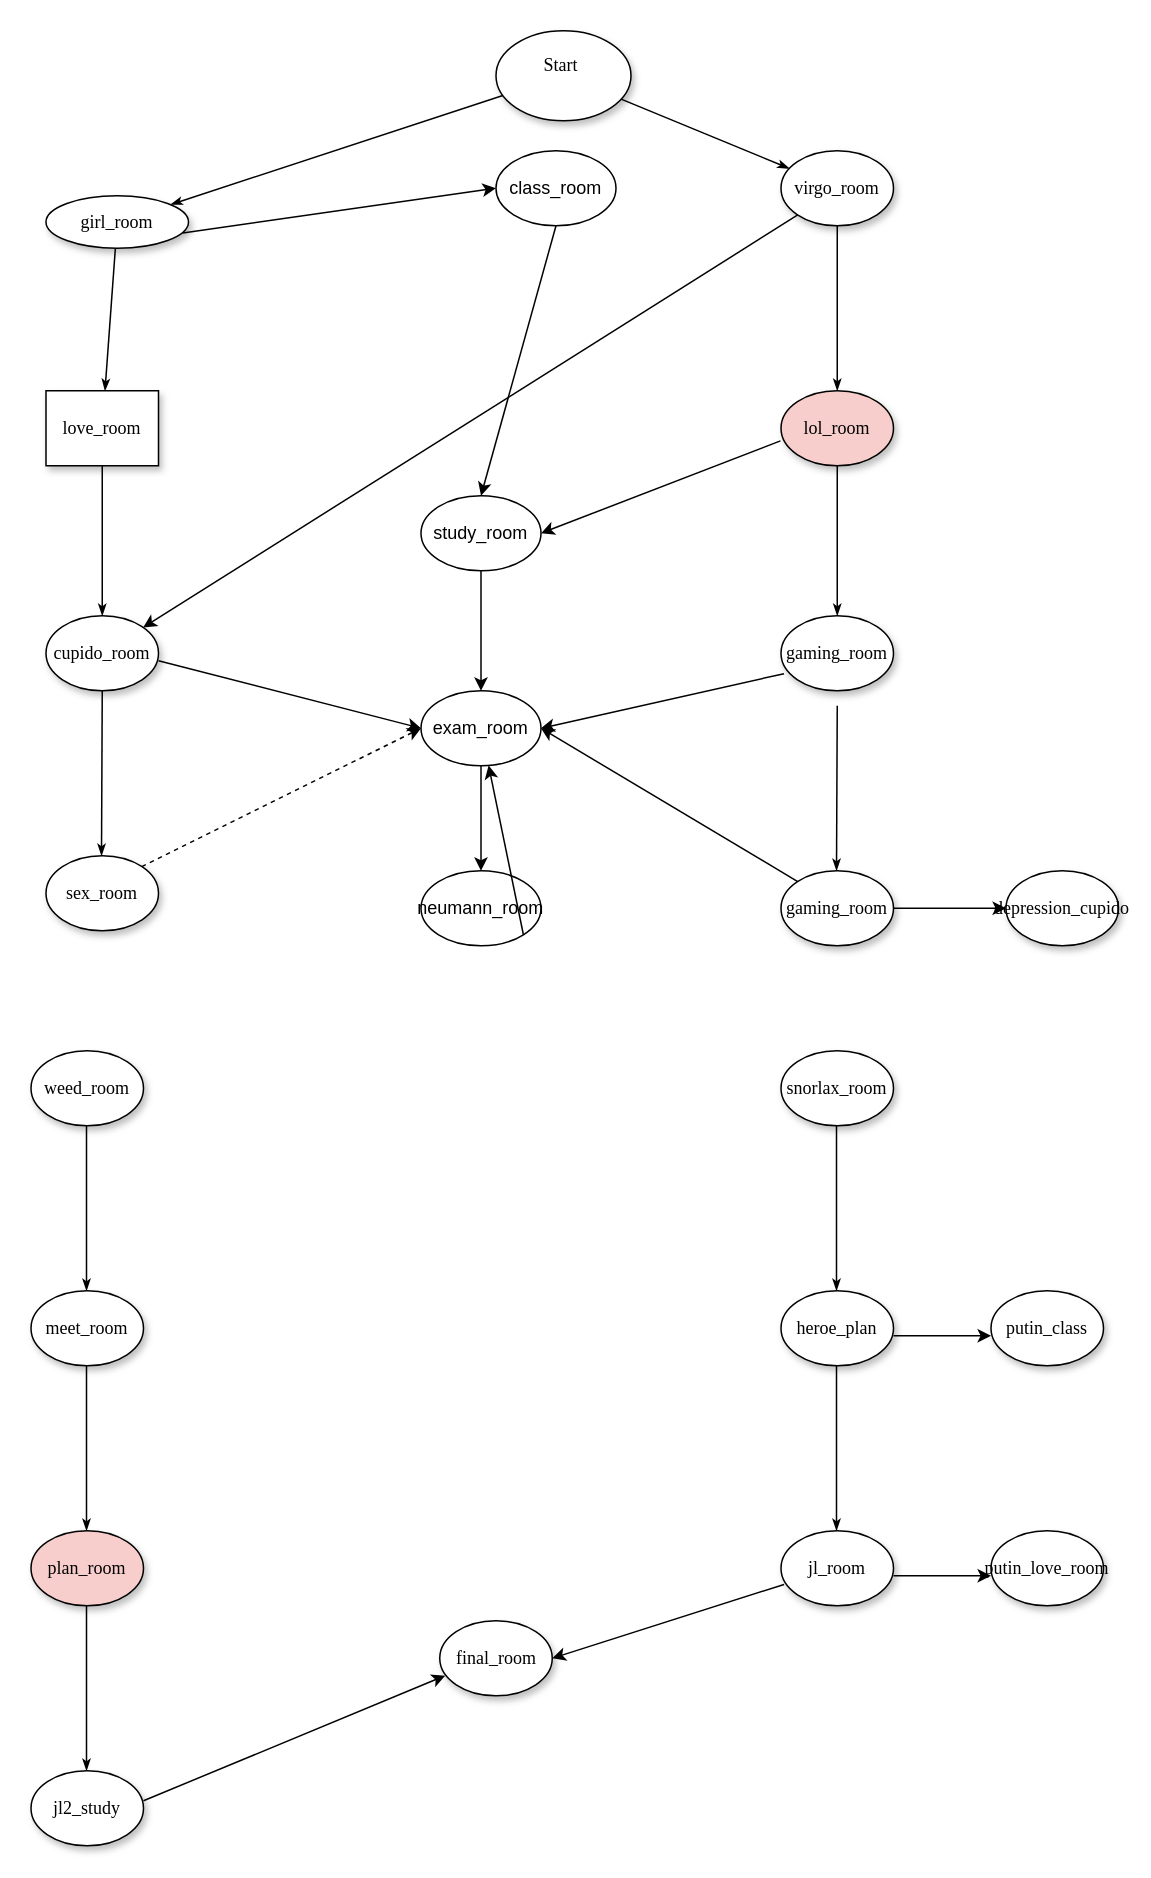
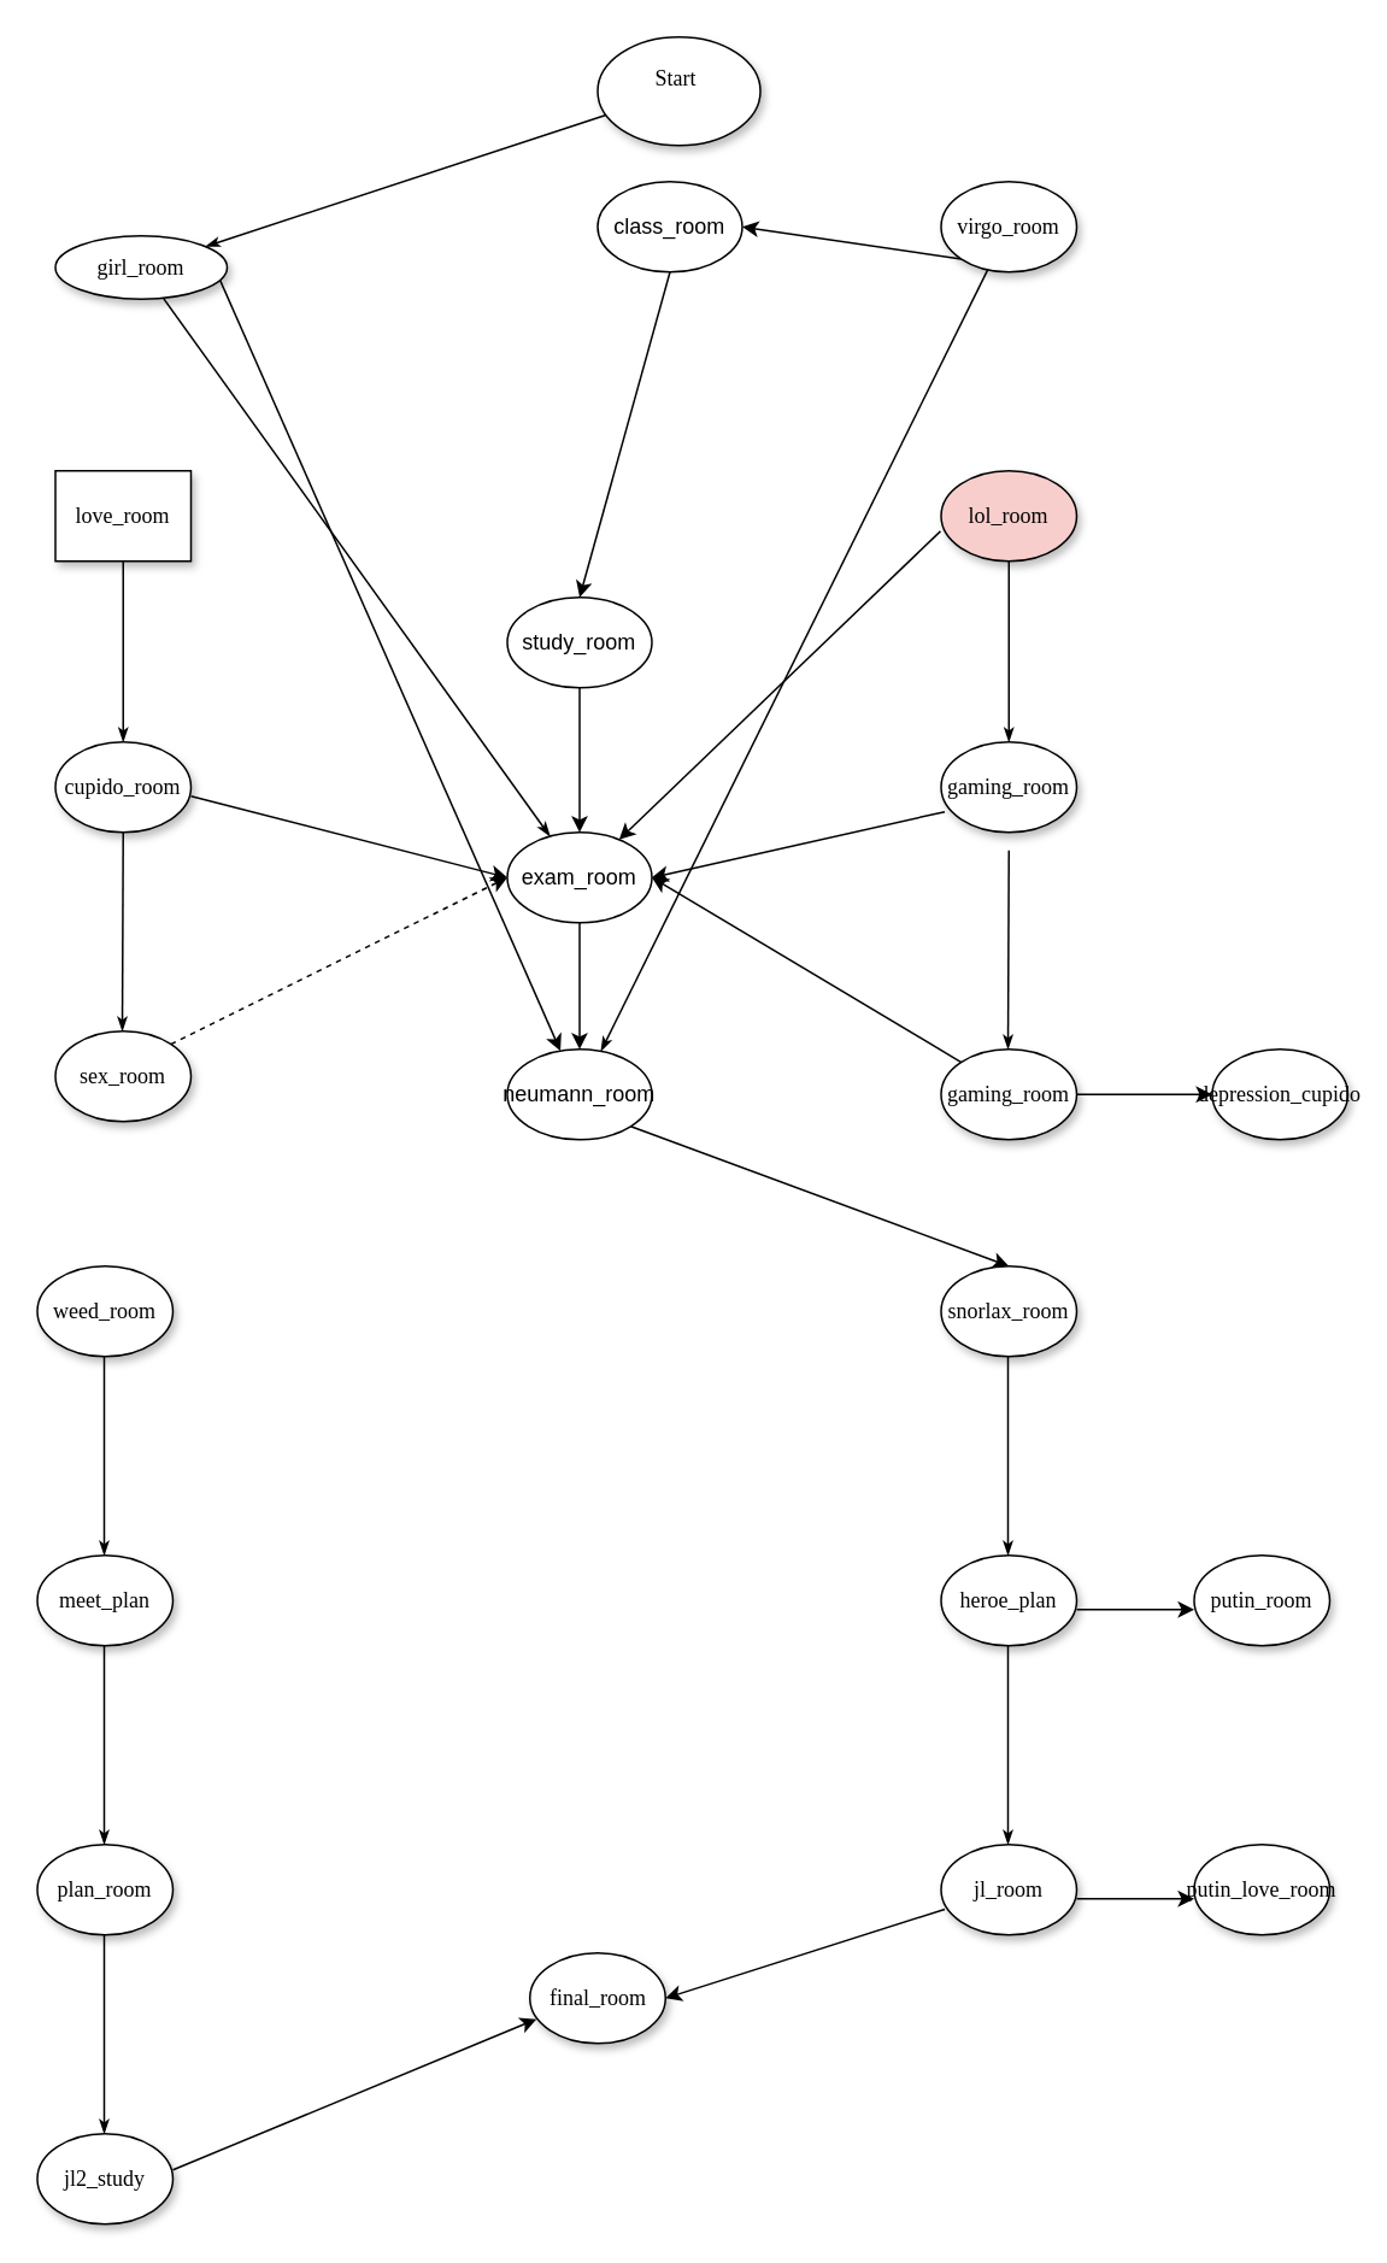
- <mxCell id="3" value="" style="edgeStyle=none;rounded=1;html=1;labelBackgroundColor=none;startArrow=none;startFill=0;startSize=5;endArrow=classicThin;endFill=1;endSize=5;jettySize=auto;orthogonalLoop=1;strokeWidth=1;fontFamily=Verdana;fontSize=12" parent="1" source="4" target="6" edge="1"><mxGeometry x="-0.031" y="-42" relative="1" as="geometry"><mxPoint x="-1" as="offset" /></mxGeometry></mxCell>
- <mxCell id="15" value="" style="endArrow=classic;html=1;exitX=0.96;exitY=0.708;exitDx=0;exitDy=0;exitPerimeter=0;entryX=0;entryY=0.5;entryDx=0;entryDy=0;" edge="1" parent="1" source="11" target="16"><mxGeometry width="50" height="50" relative="1" as="geometry"><mxPoint x="110" y="160" as="sourcePoint" /><mxPoint x="270" y="220" as="targetPoint" /></mxGeometry></mxCell>
+ <mxCell id="15" value="" style="endArrow=classic;html=1;exitX=0.96;exitY=0.708;exitDx=0;exitDy=0;exitPerimeter=0;" edge="1" parent="1" source="11" target="26"><mxGeometry width="50" height="50" relative="1" as="geometry"><mxPoint x="110" y="160" as="sourcePoint" /><mxPoint x="270" y="220" as="targetPoint" /></mxGeometry></mxCell>
- <mxCell id="5" value="" style="edgeStyle=none;rounded=1;html=1;labelBackgroundColor=none;startArrow=none;startFill=0;startSize=5;endArrow=classicThin;endFill=1;endSize=5;jettySize=auto;orthogonalLoop=1;strokeWidth=1;fontFamily=Verdana;fontSize=12" parent="1" source="6" target="8" edge="1"><mxGeometry x="0.25" y="83" relative="1" as="geometry"><mxPoint as="offset" /></mxGeometry></mxCell>
+ <mxCell id="5" value="" style="edgeStyle=none;rounded=1;html=1;labelBackgroundColor=none;startArrow=none;startFill=0;startSize=5;endArrow=classicThin;endFill=1;endSize=5;jettySize=auto;orthogonalLoop=1;strokeWidth=1;fontFamily=Verdana;fontSize=12;" parent="1" source="6" target="26" edge="1"><mxGeometry x="0.25" y="83" relative="1" as="geometry"><mxPoint as="offset" /></mxGeometry></mxCell>
- <mxCell id="10" value="" style="edgeStyle=none;rounded=1;html=1;labelBackgroundColor=none;startArrow=none;startFill=0;startSize=5;endArrow=classicThin;endFill=1;endSize=5;jettySize=auto;orthogonalLoop=1;strokeWidth=1;fontFamily=Verdana;fontSize=12" parent="1" source="11" target="13" edge="1"><mxGeometry x="0.75" y="83" relative="1" as="geometry"><mxPoint as="offset" /></mxGeometry></mxCell>
+ <mxCell id="10" value="" style="edgeStyle=none;rounded=1;html=1;labelBackgroundColor=none;startArrow=none;startFill=0;startSize=5;endArrow=classicThin;endFill=1;endSize=5;jettySize=auto;orthogonalLoop=1;strokeWidth=1;fontFamily=Verdana;fontSize=12;" parent="1" source="11" target="23" edge="1"><mxGeometry x="0.75" y="83" relative="1" as="geometry"><mxPoint as="offset" /></mxGeometry></mxCell>
- <mxCell id="17" value="" style="endArrow=classic;html=1;exitX=0;exitY=1;exitDx=0;exitDy=0;" edge="1" parent="1" source="6" target="14"><mxGeometry width="50" height="50" relative="1" as="geometry"><mxPoint x="520" y="170" as="sourcePoint" /><mxPoint x="370" y="220" as="targetPoint" /></mxGeometry></mxCell>
+ <mxCell id="17" value="" style="endArrow=classic;html=1;exitX=0;exitY=1;exitDx=0;exitDy=0;entryX=1;entryY=0.5;entryDx=0;entryDy=0;" edge="1" parent="1" source="6" target="16"><mxGeometry width="50" height="50" relative="1" as="geometry"><mxPoint x="520" y="170" as="sourcePoint" /><mxPoint x="370" y="220" as="targetPoint" /></mxGeometry></mxCell>
- <mxCell id="29" value="" style="endArrow=classic;html=1;exitX=-0.005;exitY=0.668;exitDx=0;exitDy=0;exitPerimeter=0;entryX=1;entryY=0.5;entryDx=0;entryDy=0;" edge="1" parent="1" source="8" target="19"><mxGeometry width="50" height="50" relative="1" as="geometry"><mxPoint x="380" y="350" as="sourcePoint" /><mxPoint x="430" y="300" as="targetPoint" /></mxGeometry></mxCell>
+ <mxCell id="29" value="" style="endArrow=classic;html=1;exitX=-0.005;exitY=0.668;exitDx=0;exitDy=0;exitPerimeter=0;" edge="1" parent="1" source="8" target="23"><mxGeometry width="50" height="50" relative="1" as="geometry"><mxPoint x="380" y="350" as="sourcePoint" /><mxPoint x="430" y="300" as="targetPoint" /></mxGeometry></mxCell>
- <mxCell id="35" value="" style="endArrow=classic;html=1;exitX=1;exitY=1;exitDx=0;exitDy=0;" edge="1" parent="1" source="26" target="23"><mxGeometry width="50" height="50" relative="1" as="geometry"><mxPoint x="350" y="650" as="sourcePoint" /><mxPoint x="560" y="700" as="targetPoint" /></mxGeometry></mxCell>
+ <mxCell id="35" value="" style="endArrow=classic;html=1;exitX=1;exitY=1;exitDx=0;exitDy=0;entryX=0.5;entryY=0;entryDx=0;entryDy=0;" edge="1" parent="1" source="26" target="37"><mxGeometry width="50" height="50" relative="1" as="geometry"><mxPoint x="350" y="650" as="sourcePoint" /><mxPoint x="560" y="700" as="targetPoint" /></mxGeometry></mxCell>
- <mxCell id="40" value="&lt;span&gt;meet_room&lt;/span&gt;" style="ellipse;whiteSpace=wrap;html=1;rounded=0;shadow=1;comic=0;labelBackgroundColor=none;strokeWidth=1;fontFamily=Verdana;fontSize=12;align=center;" vertex="1" parent="1"><mxGeometry x="20" y="860" width="75" height="50" as="geometry" /></mxCell>
+ <mxCell id="40" value="&lt;span&gt;meet_plan&lt;/span&gt;" style="ellipse;whiteSpace=wrap;html=1;rounded=0;shadow=1;comic=0;labelBackgroundColor=none;strokeWidth=1;fontFamily=Verdana;fontSize=12;align=center;" vertex="1" parent="1"><mxGeometry x="20" y="860" width="75" height="50" as="geometry" /></mxCell>
- <mxCell id="47" value="&lt;span&gt;putin_class&lt;/span&gt;" style="ellipse;whiteSpace=wrap;html=1;rounded=0;shadow=1;comic=0;labelBackgroundColor=none;strokeWidth=1;fontFamily=Verdana;fontSize=12;align=center;" vertex="1" parent="1"><mxGeometry x="660" y="860" width="75" height="50" as="geometry" /></mxCell>
+ <mxCell id="47" value="&lt;span&gt;putin_room&lt;/span&gt;" style="ellipse;whiteSpace=wrap;html=1;rounded=0;shadow=1;comic=0;labelBackgroundColor=none;strokeWidth=1;fontFamily=Verdana;fontSize=12;align=center;" vertex="1" parent="1"><mxGeometry x="660" y="860" width="75" height="50" as="geometry" /></mxCell>
- <mxCell id="44" value="&lt;span&gt;plan_room&lt;/span&gt;" style="ellipse;whiteSpace=wrap;html=1;rounded=0;shadow=1;comic=0;labelBackgroundColor=none;strokeWidth=1;fontFamily=Verdana;fontSize=12;align=center;fillColor=#f8cecc;" vertex="1" parent="1"><mxGeometry x="20" y="1020" width="75" height="50" as="geometry" /></mxCell>
+ <mxCell id="44" value="&lt;span&gt;plan_room&lt;/span&gt;" style="ellipse;whiteSpace=wrap;html=1;rounded=0;shadow=1;comic=0;labelBackgroundColor=none;strokeWidth=1;fontFamily=Verdana;fontSize=12;align=center;" vertex="1" parent="1"><mxGeometry x="20" y="1020" width="75" height="50" as="geometry" /></mxCell>
